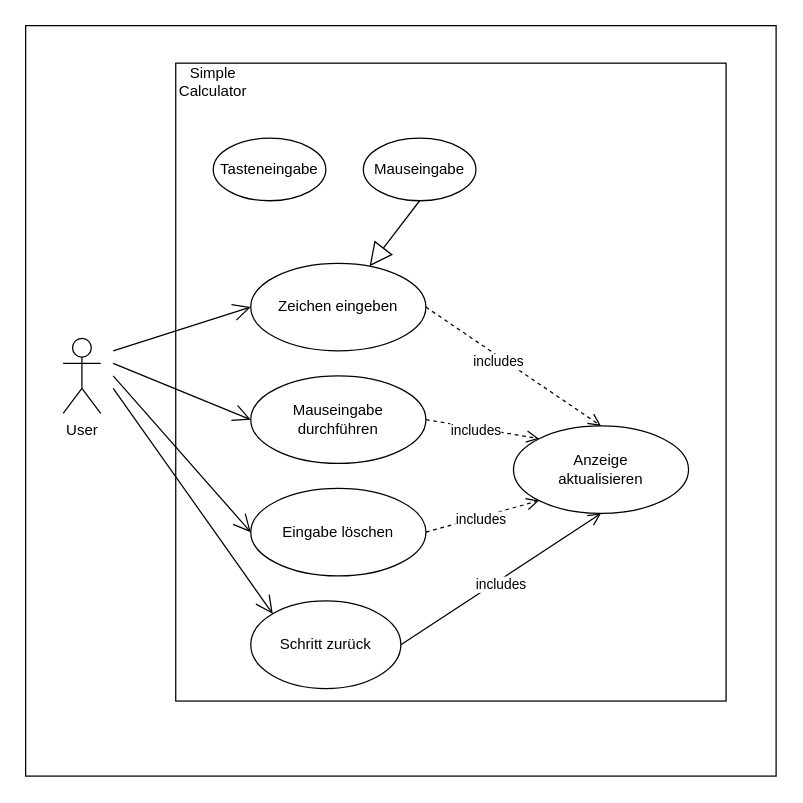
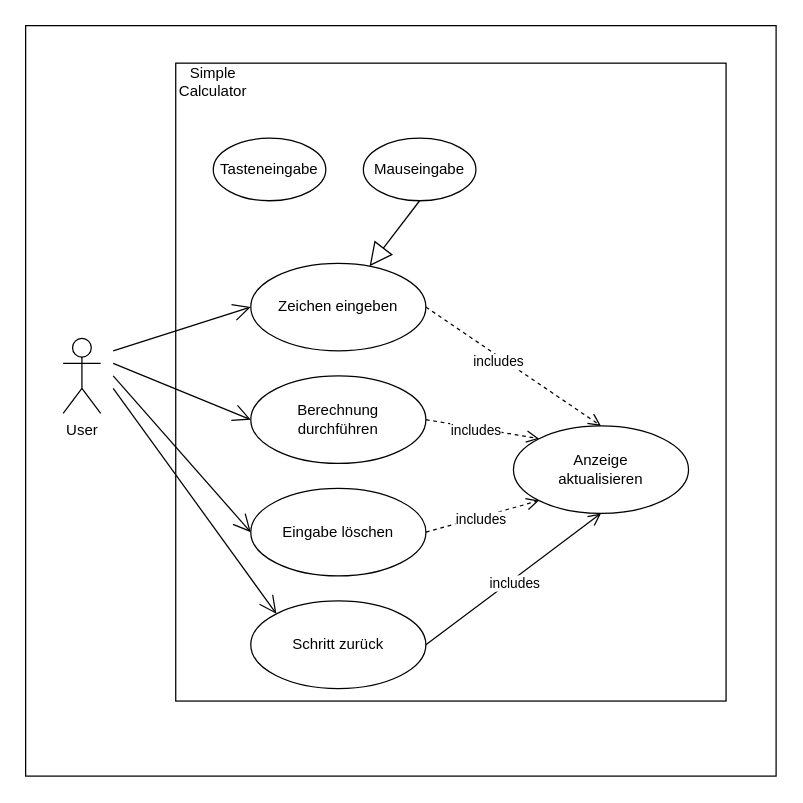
- <mxCell id="7" value="Mauseingabe &lt;br&gt;durchführen" style="ellipse;whiteSpace=wrap;html=1;" vertex="1" parent="1"><mxGeometry x="200" y="300" width="140" height="70" as="geometry" /></mxCell>
+ <mxCell id="7" value="Berechnung &lt;br&gt;durchführen" style="ellipse;whiteSpace=wrap;html=1;" vertex="1" parent="1"><mxGeometry x="200" y="300" width="140" height="70" as="geometry" /></mxCell>
- <mxCell id="9" value="Schritt zurück" style="ellipse;whiteSpace=wrap;html=1;" vertex="1" parent="1"><mxGeometry x="200" y="480" width="120" height="70" as="geometry" /></mxCell>
+ <mxCell id="9" value="Schritt zurück" style="ellipse;whiteSpace=wrap;html=1;" vertex="1" parent="1"><mxGeometry x="200" y="480" width="140" height="70" as="geometry" /></mxCell>
